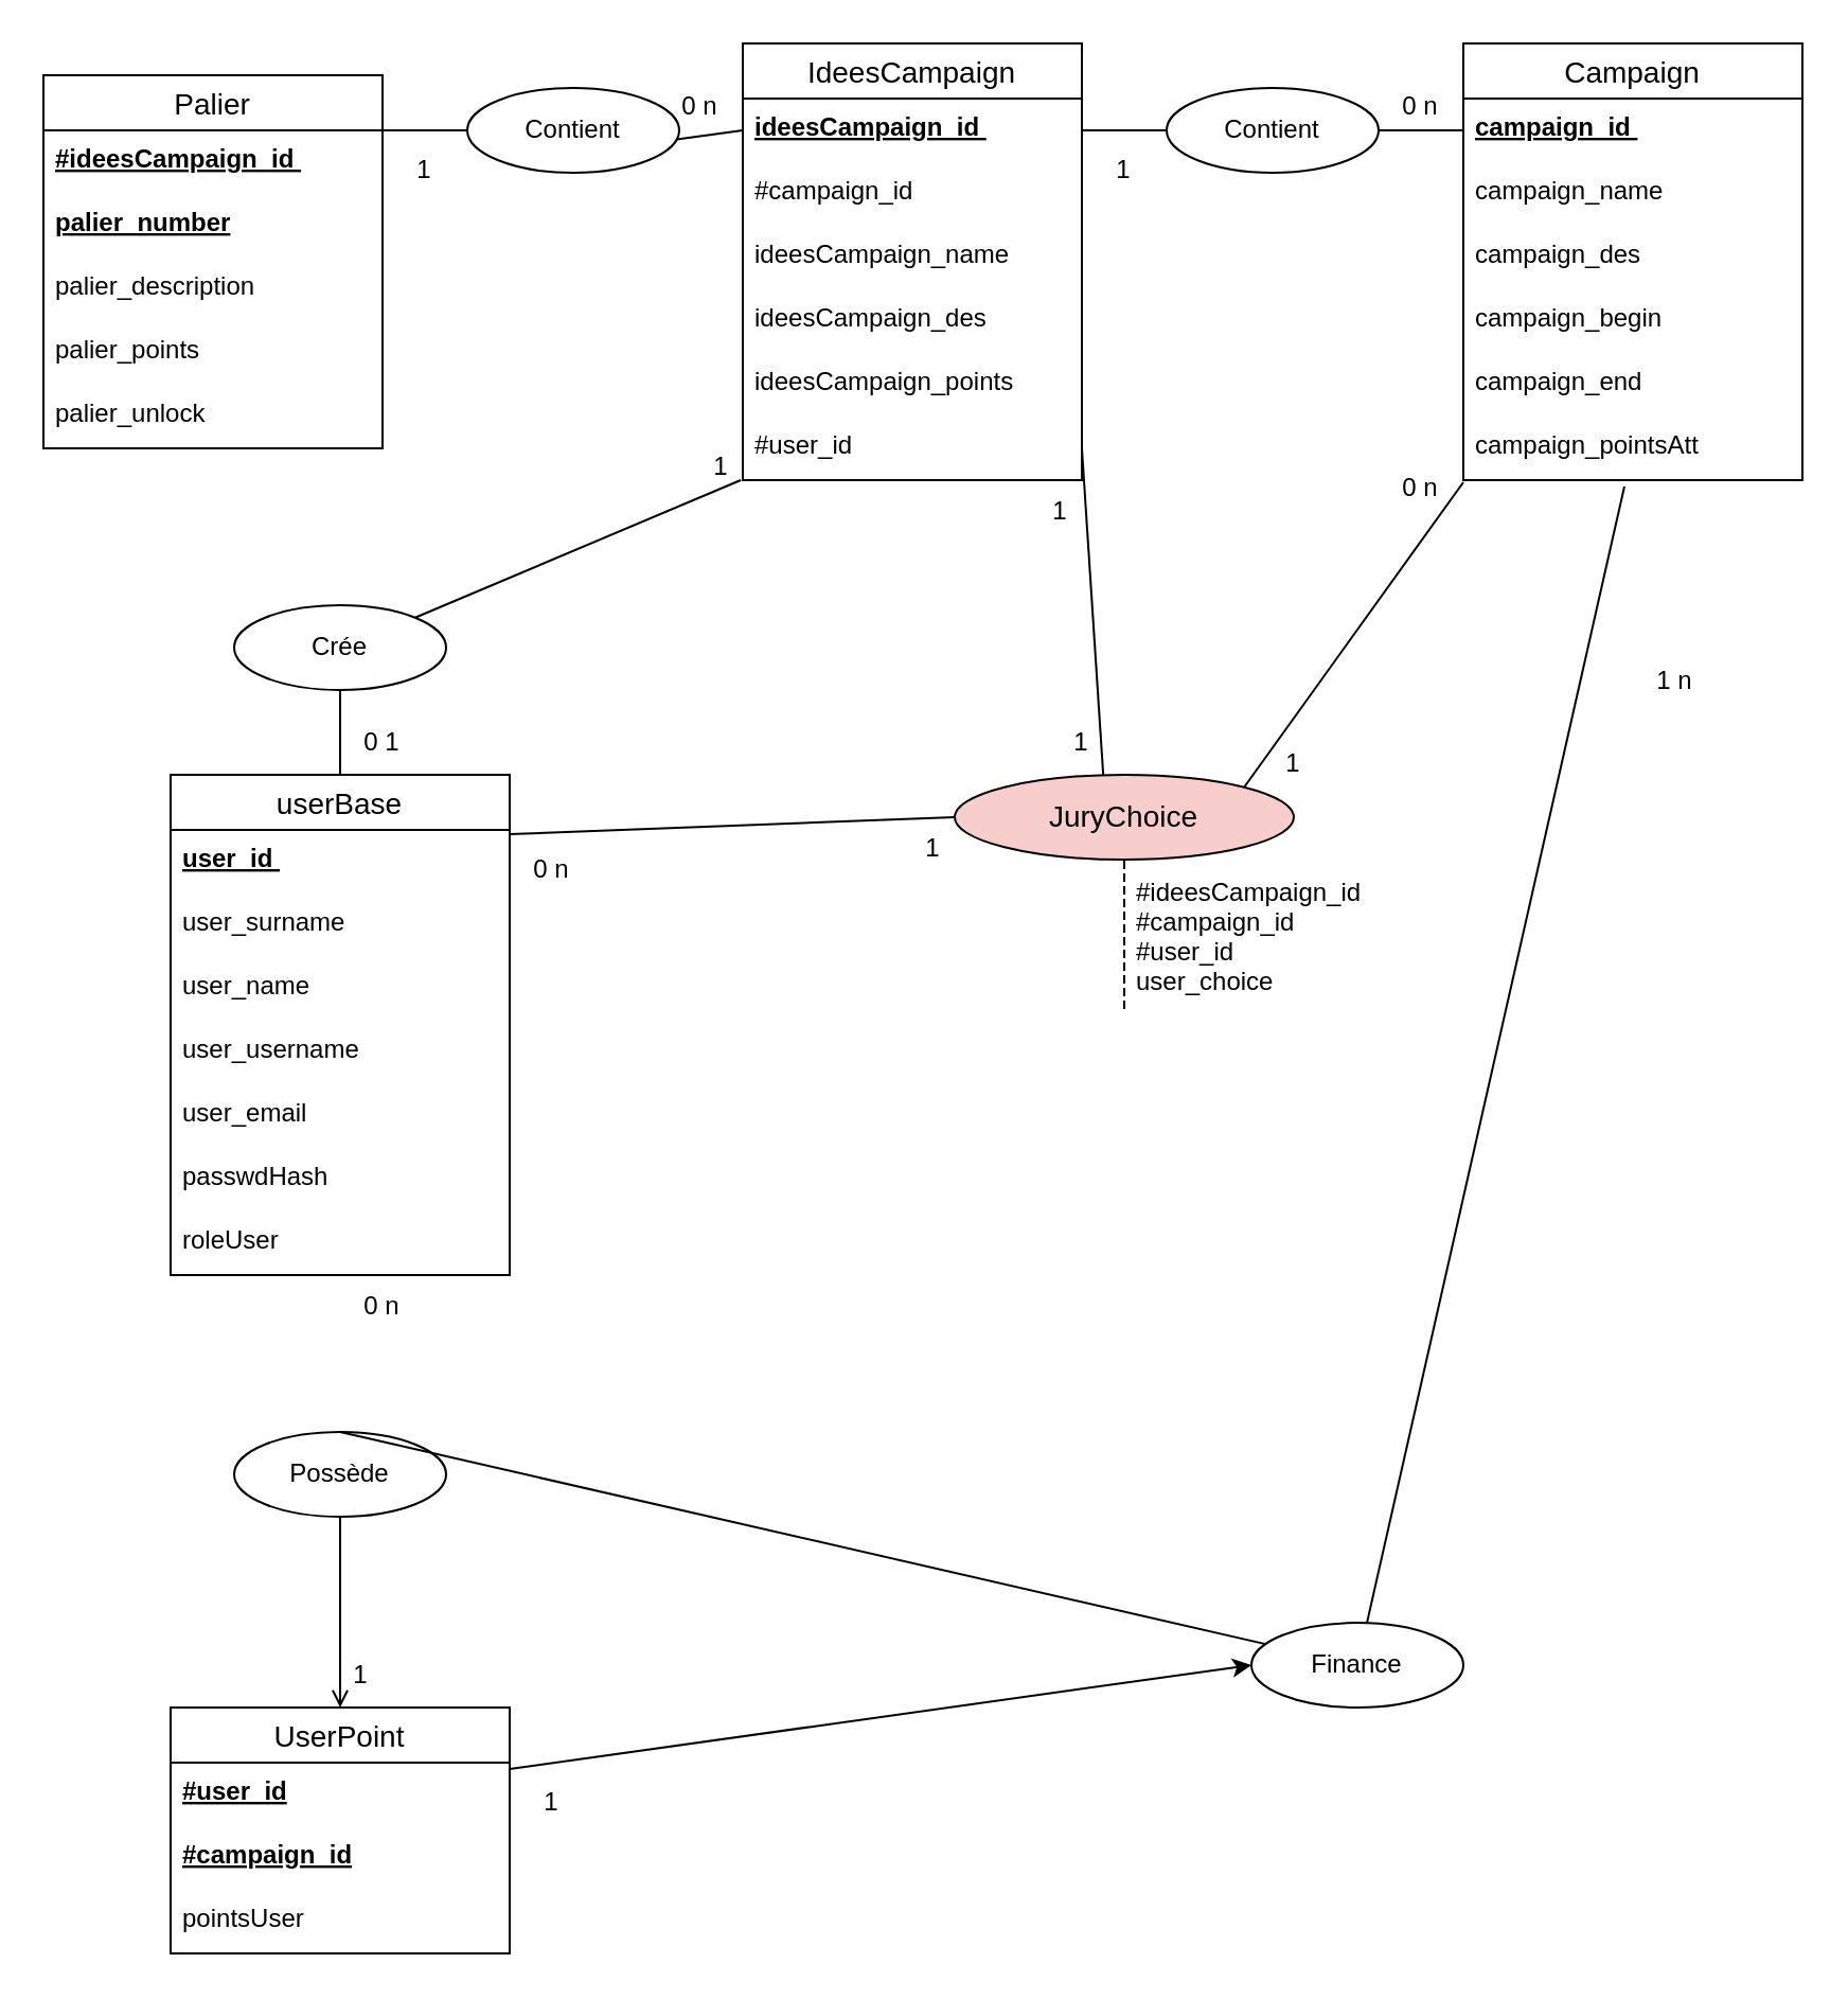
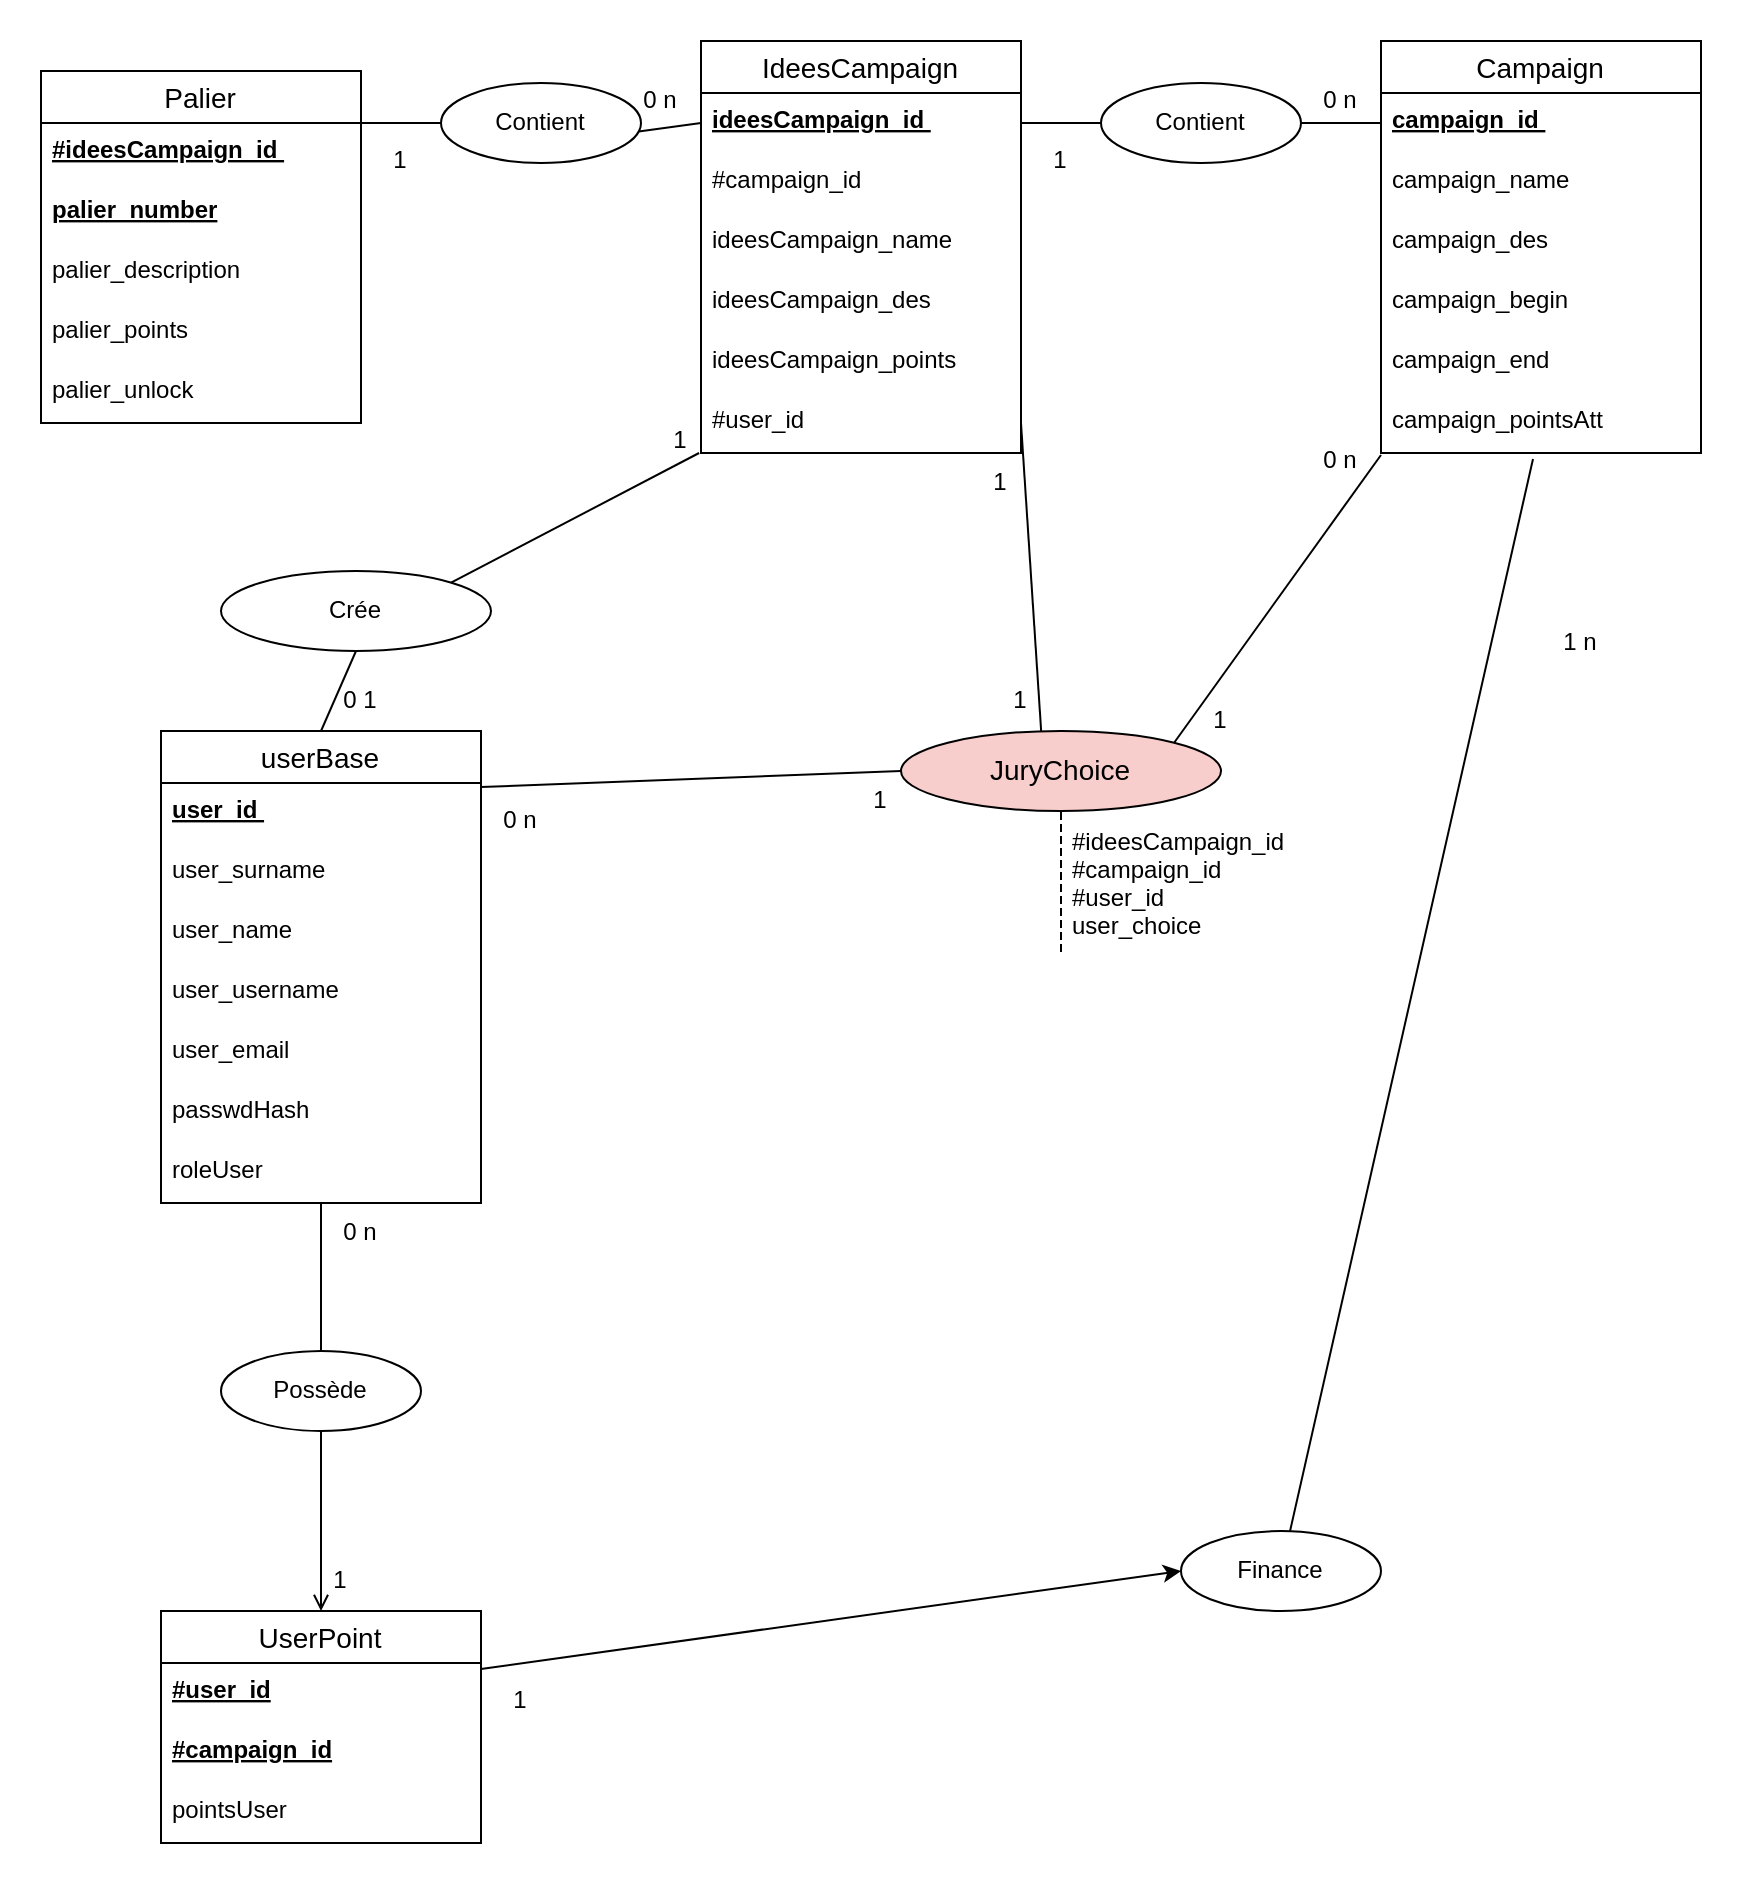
- <mxCell id="41" value="Crée" style="ellipse;whiteSpace=wrap;html=1;align=center;" vertex="1" parent="1"><mxGeometry x="110" y="285" width="100" height="40" as="geometry" /></mxCell>
+ <mxCell id="41" value="Crée" style="ellipse;whiteSpace=wrap;html=1;align=center;" vertex="1" parent="1"><mxGeometry x="110" y="285" width="135" height="40" as="geometry" /></mxCell>
- <mxCell id="42" value="" style="endArrow=none;html=1;rounded=0;exitX=0.5;exitY=0;exitDx=0;exitDy=0;" edge="1" parent="1" source="36" target="65"><mxGeometry width="50" height="50" relative="1" as="geometry"><mxPoint x="410" y="485" as="sourcePoint" /><mxPoint x="170" y="595" as="targetPoint" /></mxGeometry></mxCell>
+ <mxCell id="42" value="" style="endArrow=none;html=1;rounded=0;exitX=0.5;exitY=0;exitDx=0;exitDy=0;" edge="1" parent="1" source="36" target="29"><mxGeometry width="50" height="50" relative="1" as="geometry"><mxPoint x="410" y="485" as="sourcePoint" /><mxPoint x="170" y="595" as="targetPoint" /></mxGeometry></mxCell>
